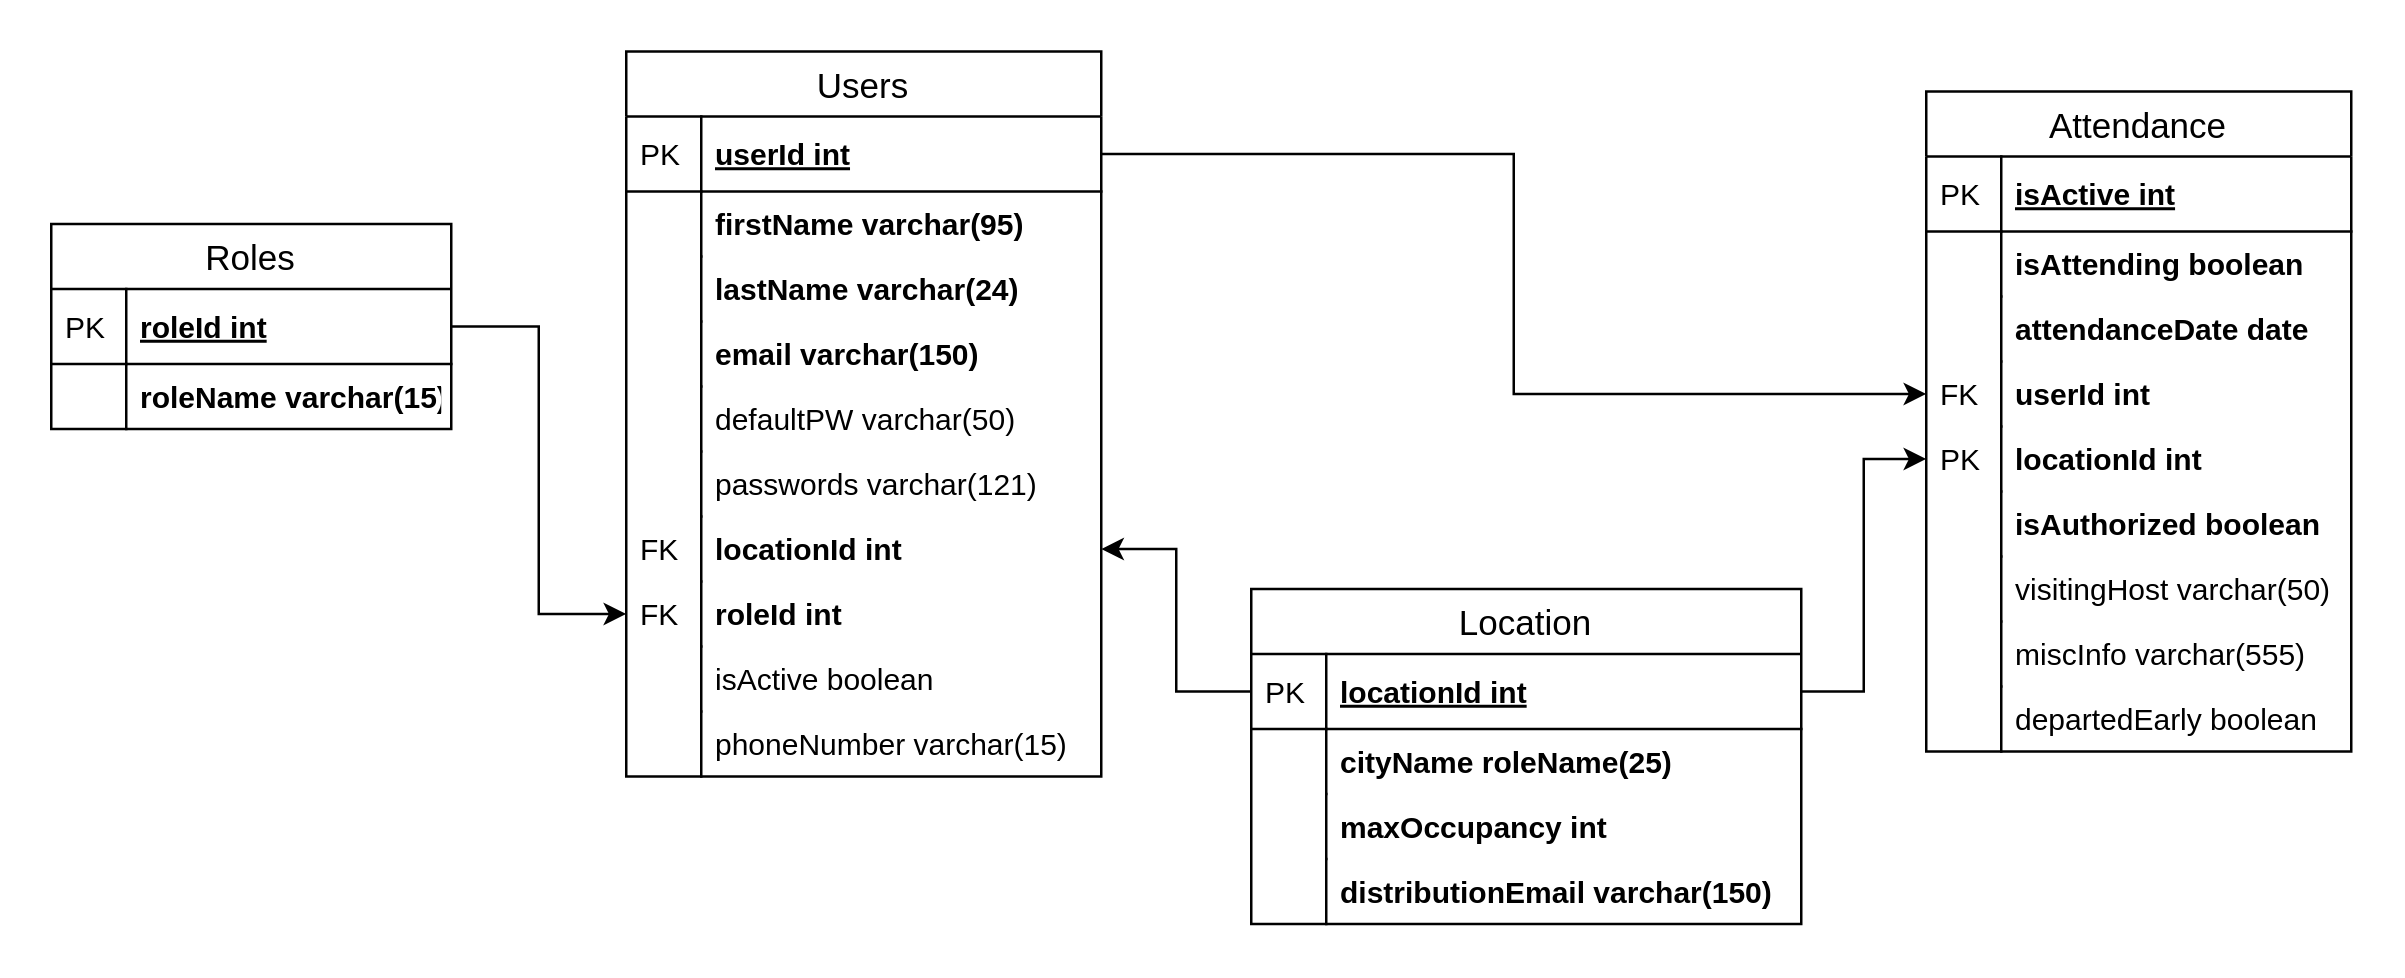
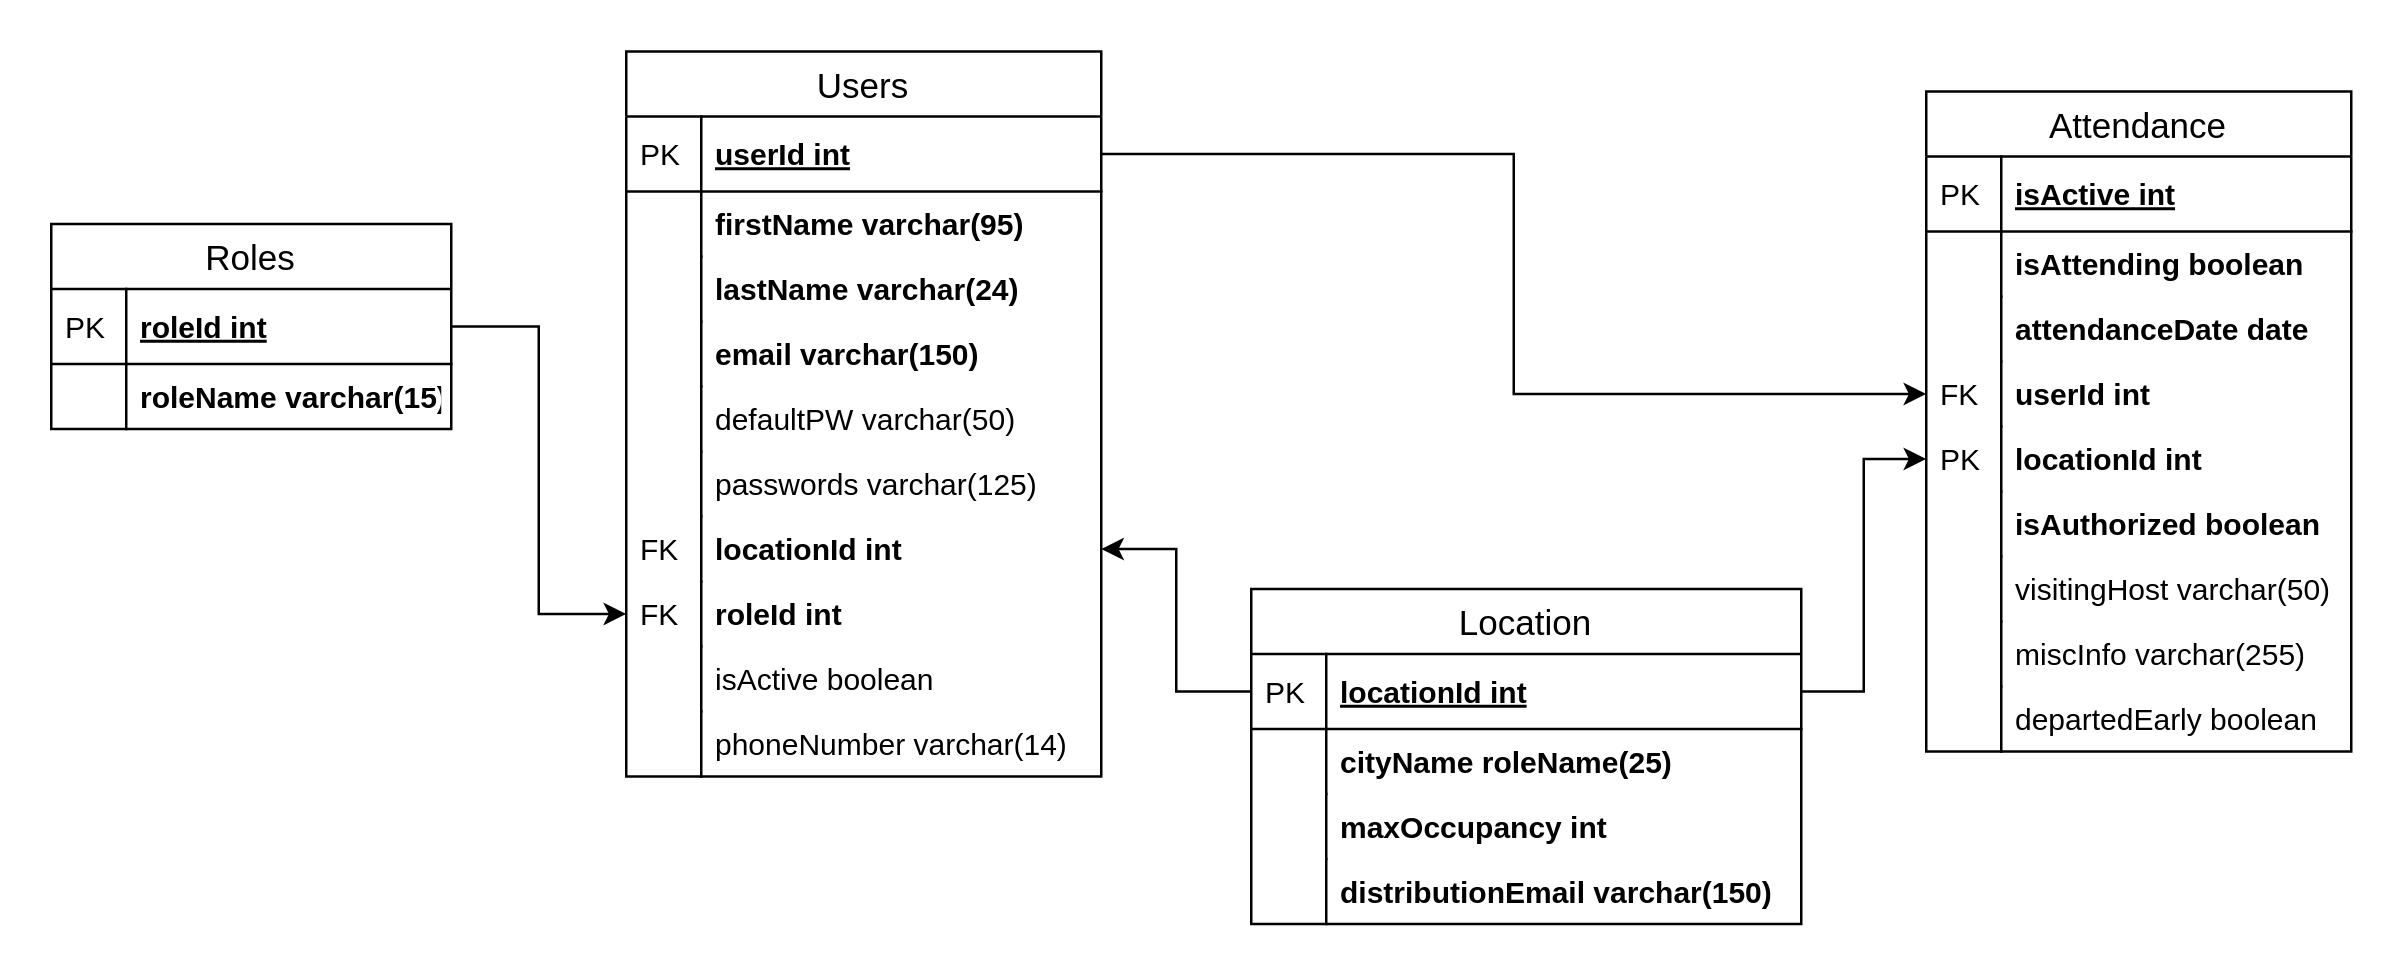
- <mxCell id="20" value="passwords varchar(121)" style="shape=partialRectangle;top=0;left=0;right=0;bottom=0;align=left;verticalAlign=top;fillColor=none;spacingLeft=34;spacingRight=4;overflow=hidden;rotatable=0;points=[[0,0.5],[1,0.5]];portConstraint=eastwest;dropTarget=0;fontSize=12;" parent="9" vertex="1"><mxGeometry y="160" width="190" height="26" as="geometry" /></mxCell>
+ <mxCell id="20" value="passwords varchar(125)" style="shape=partialRectangle;top=0;left=0;right=0;bottom=0;align=left;verticalAlign=top;fillColor=none;spacingLeft=34;spacingRight=4;overflow=hidden;rotatable=0;points=[[0,0.5],[1,0.5]];portConstraint=eastwest;dropTarget=0;fontSize=12;" parent="9" vertex="1"><mxGeometry y="160" width="190" height="26" as="geometry" /></mxCell>
- <mxCell id="56" value="miscInfo varchar(555)" style="shape=partialRectangle;top=0;left=0;right=0;bottom=0;align=left;verticalAlign=top;fillColor=none;spacingLeft=34;spacingRight=4;overflow=hidden;rotatable=0;points=[[0,0.5],[1,0.5]];portConstraint=eastwest;dropTarget=0;fontSize=12;" parent="41" vertex="1"><mxGeometry y="212" width="170" height="26" as="geometry" /></mxCell>
+ <mxCell id="56" value="miscInfo varchar(255)" style="shape=partialRectangle;top=0;left=0;right=0;bottom=0;align=left;verticalAlign=top;fillColor=none;spacingLeft=34;spacingRight=4;overflow=hidden;rotatable=0;points=[[0,0.5],[1,0.5]];portConstraint=eastwest;dropTarget=0;fontSize=12;" parent="41" vertex="1"><mxGeometry y="212" width="170" height="26" as="geometry" /></mxCell>
- <mxCell id="28" value="phoneNumber varchar(15)" style="shape=partialRectangle;top=0;left=0;right=0;bottom=0;align=left;verticalAlign=top;fillColor=none;spacingLeft=34;spacingRight=4;overflow=hidden;rotatable=0;points=[[0,0.5],[1,0.5]];portConstraint=eastwest;dropTarget=0;fontSize=12;" parent="9" vertex="1"><mxGeometry y="264" width="190" height="26" as="geometry" /></mxCell>
+ <mxCell id="28" value="phoneNumber varchar(14)" style="shape=partialRectangle;top=0;left=0;right=0;bottom=0;align=left;verticalAlign=top;fillColor=none;spacingLeft=34;spacingRight=4;overflow=hidden;rotatable=0;points=[[0,0.5],[1,0.5]];portConstraint=eastwest;dropTarget=0;fontSize=12;" parent="9" vertex="1"><mxGeometry y="264" width="190" height="26" as="geometry" /></mxCell>
